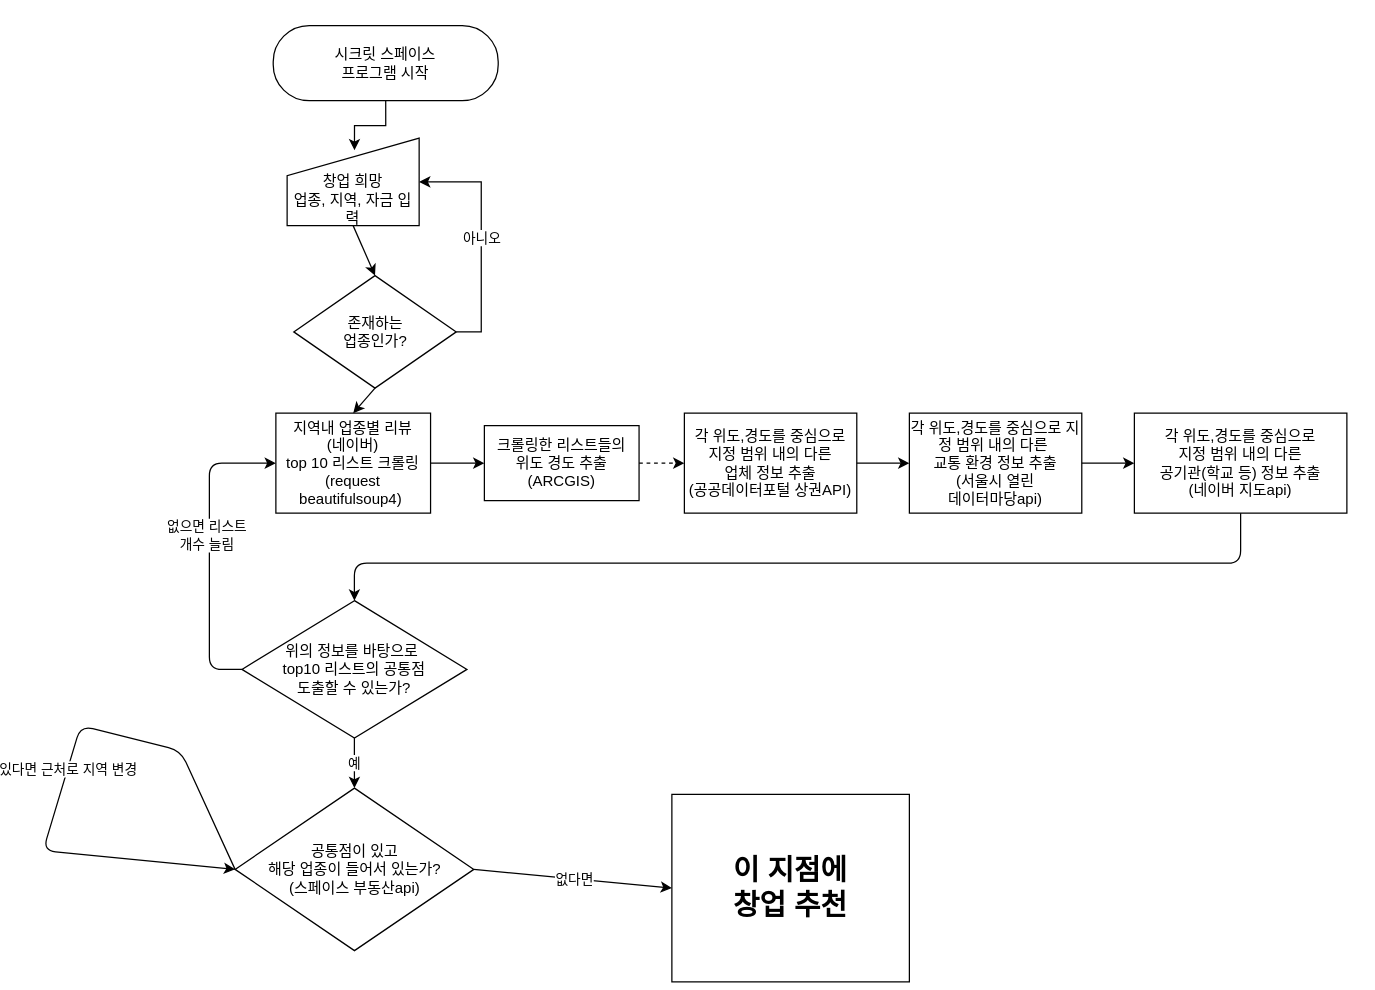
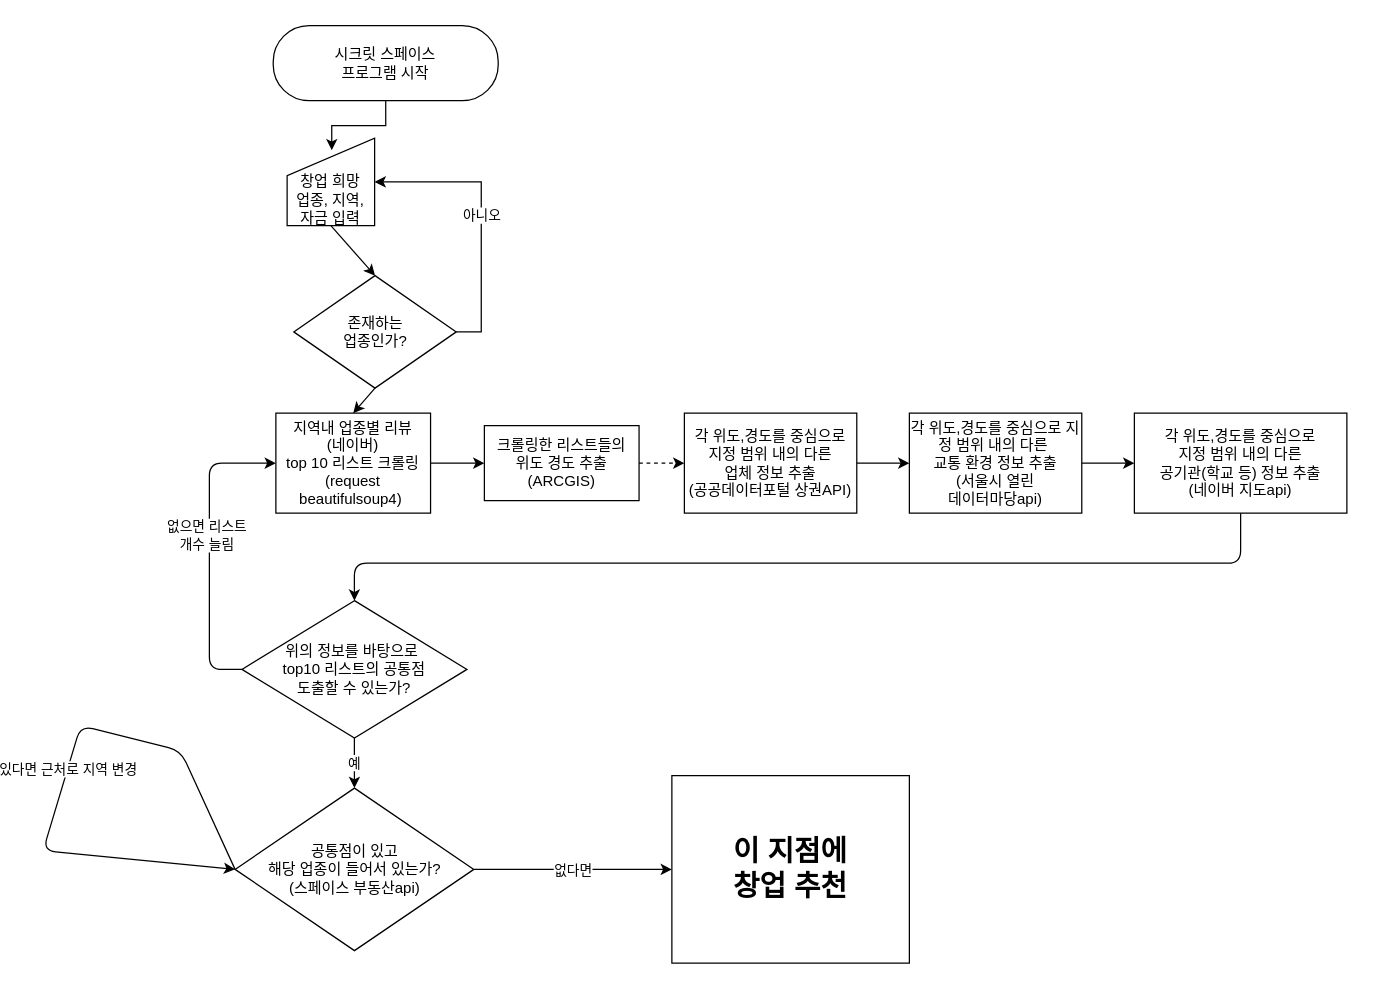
- <mxCell id="6" value="&lt;span&gt;&lt;br&gt;&lt;br&gt;창업 희망&lt;/span&gt;&lt;br&gt;&lt;span&gt;업종, 지역, 자금&lt;/span&gt;&lt;span&gt;&amp;nbsp;입력&lt;/span&gt;" style="shape=manualInput;whiteSpace=wrap;html=1;" vertex="1" parent="1"><mxGeometry x="215.2" y="110" width="105.62" height="70" as="geometry" /></mxCell>
+ <mxCell id="6" value="&lt;span&gt;&lt;br&gt;&lt;br&gt;창업 희망&lt;/span&gt;&lt;br&gt;&lt;span&gt;업종, 지역, 자금&lt;/span&gt;&lt;span&gt;&amp;nbsp;입력&lt;/span&gt;" style="shape=manualInput;whiteSpace=wrap;html=1;" vertex="1" parent="1"><mxGeometry x="215.2" y="110" width="70" height="70" as="geometry" /></mxCell>
- <mxCell id="26" value="&lt;font style=&quot;font-size: 23px&quot;&gt;&lt;b&gt;이 지점에 &lt;br&gt;창업 추천&lt;/b&gt;&lt;/font&gt;" style="rounded=0;whiteSpace=wrap;html=1;" vertex="1" parent="1"><mxGeometry x="523" y="635" width="190" height="150" as="geometry" /></mxCell>
+ <mxCell id="26" value="&lt;font style=&quot;font-size: 23px&quot;&gt;&lt;b&gt;이 지점에 &lt;br&gt;창업 추천&lt;/b&gt;&lt;/font&gt;" style="rounded=0;whiteSpace=wrap;html=1;" vertex="1" parent="1"><mxGeometry x="523" y="620" width="190" height="150" as="geometry" /></mxCell>
